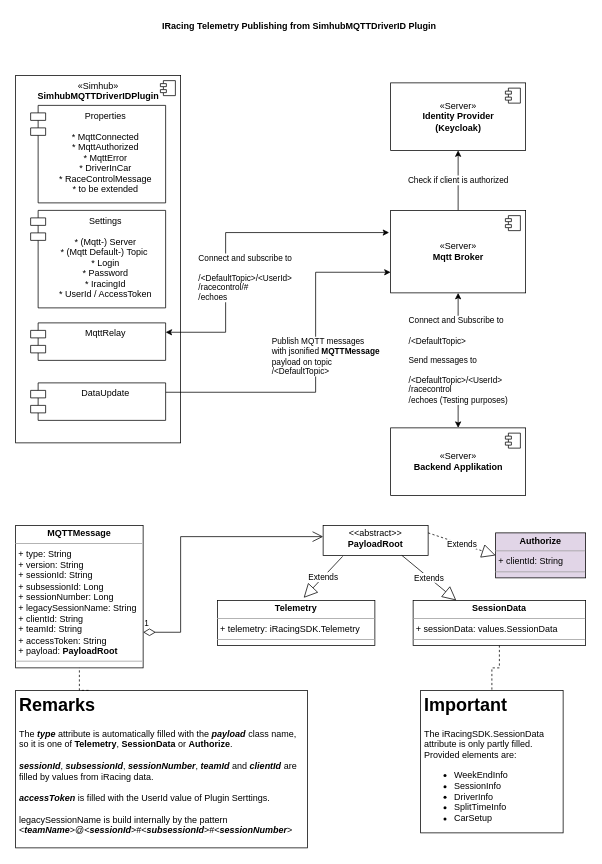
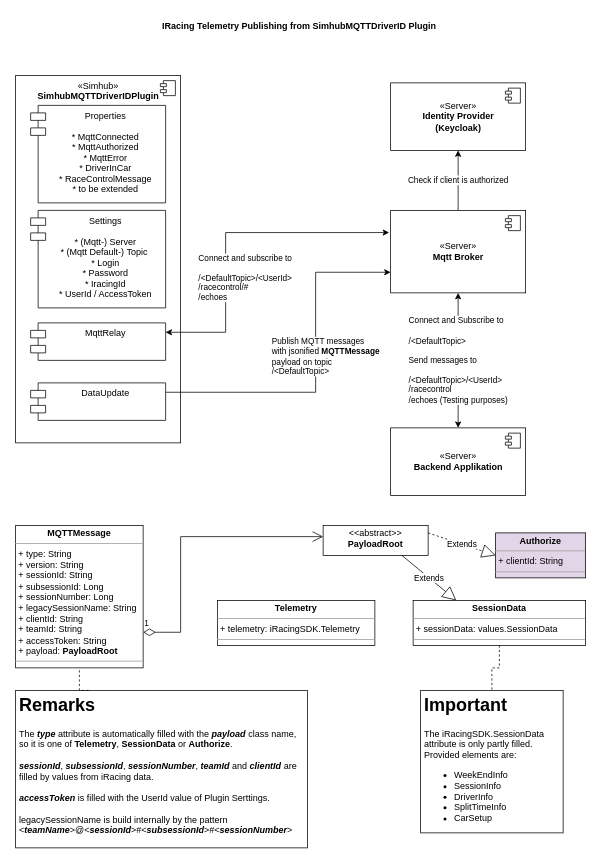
- <mxCell id="25" value="Extends" style="endArrow=block;endSize=16;endFill=0;html=1;rounded=0;exitX=0.186;exitY=1.033;exitDx=0;exitDy=0;exitPerimeter=0;entryX=0.548;entryY=-0.057;entryDx=0;entryDy=0;entryPerimeter=0;" edge="1" parent="1" source="22" target="23"><mxGeometry width="160" relative="1" as="geometry"><mxPoint x="310" y="660" as="sourcePoint" /><mxPoint x="470" y="770" as="targetPoint" /></mxGeometry></mxCell>
